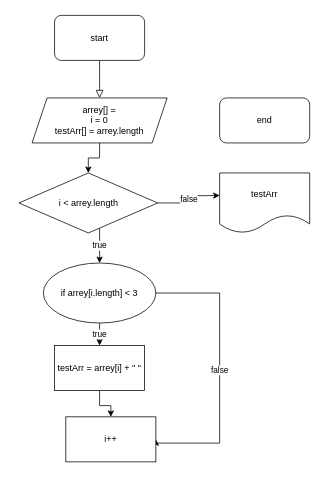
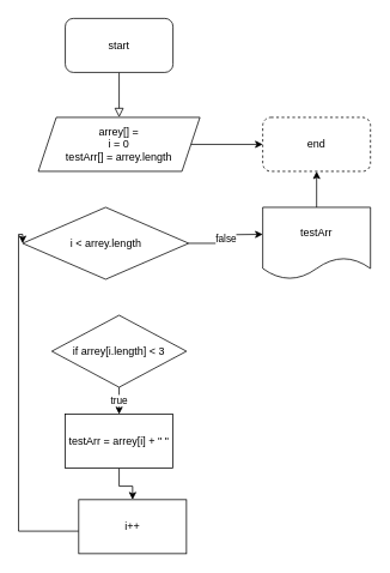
- <mxCell id="18" value="end" style="rounded=1;whiteSpace=wrap;html=1;" parent="1" vertex="1"><mxGeometry x="292" y="130" width="120" height="60" as="geometry" /></mxCell>
+ <mxCell id="18" value="end" style="rounded=1;whiteSpace=wrap;html=1;dashed=1;" parent="1" vertex="1"><mxGeometry x="292" y="130" width="120" height="60" as="geometry" /></mxCell>
- <mxCell id="3" style="edgeStyle=orthogonalEdgeStyle;rounded=0;orthogonalLoop=1;jettySize=auto;html=1;entryX=0.5;entryY=0;entryDx=0;entryDy=0;" parent="1" source="4" target="7" edge="1"><mxGeometry relative="1" as="geometry" /></mxCell>
+ <mxCell id="3" style="edgeStyle=orthogonalEdgeStyle;rounded=0;orthogonalLoop=1;jettySize=auto;html=1;" parent="1" source="4" target="18" edge="1"><mxGeometry relative="1" as="geometry" /></mxCell>
+ <mxCell id="15" style="edgeStyle=orthogonalEdgeStyle;rounded=0;orthogonalLoop=1;jettySize=auto;html=1;entryX=0.5;entryY=1;entryDx=0;entryDy=0;" parent="1" source="16" target="18" edge="1"><mxGeometry relative="1" as="geometry" /></mxCell>
- <mxCell id="5" value="true" style="edgeStyle=orthogonalEdgeStyle;rounded=0;orthogonalLoop=1;jettySize=auto;html=1;entryX=0.5;entryY=0;entryDx=0;entryDy=0;" parent="1" source="7" target="10" edge="1"><mxGeometry relative="1" as="geometry"><Array as="points"><mxPoint x="132" y="320" /><mxPoint x="132" y="320" /></Array></mxGeometry></mxCell>
- <mxCell id="10" value="if arrey[i.length] &amp;lt; 3" style="ellipse;whiteSpace=wrap;html=1;" parent="1" vertex="1"><mxGeometry x="57" y="350" width="150" height="80" as="geometry" /></mxCell>
+ <mxCell id="10" value="if arrey[i.length] &amp;lt; 3" style="rhombus;whiteSpace=wrap;html=1;" parent="1" vertex="1"><mxGeometry x="57" y="350" width="150" height="80" as="geometry" /></mxCell>
+ <mxCell id="13" style="edgeStyle=orthogonalEdgeStyle;rounded=0;orthogonalLoop=1;jettySize=auto;html=1;entryX=0;entryY=0.5;entryDx=0;entryDy=0;" parent="1" source="14" target="7" edge="1"><mxGeometry relative="1" as="geometry"><Array as="points"><mxPoint x="20" y="590" /><mxPoint x="20" y="260" /></Array></mxGeometry></mxCell>
- <mxCell id="9" value="false" style="edgeStyle=orthogonalEdgeStyle;rounded=0;orthogonalLoop=1;jettySize=auto;html=1;entryX=1;entryY=0.5;entryDx=0;entryDy=0;" parent="1" source="10" target="14" edge="1"><mxGeometry relative="1" as="geometry"><Array as="points"><mxPoint x="292" y="390" /><mxPoint x="292" y="590" /></Array></mxGeometry></mxCell>
